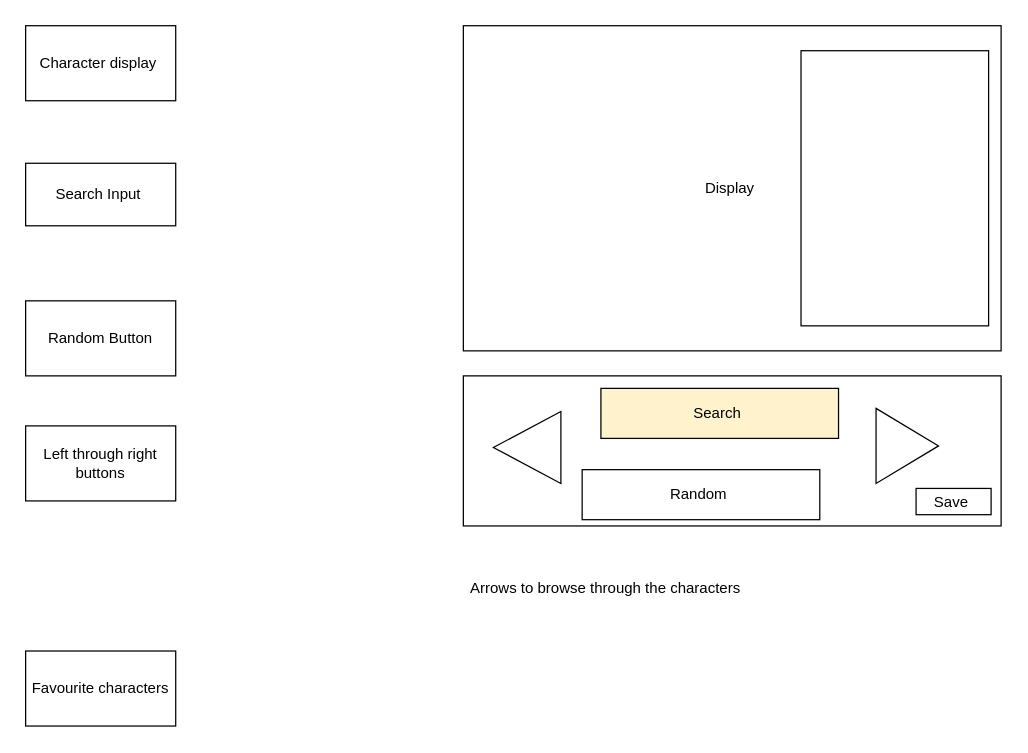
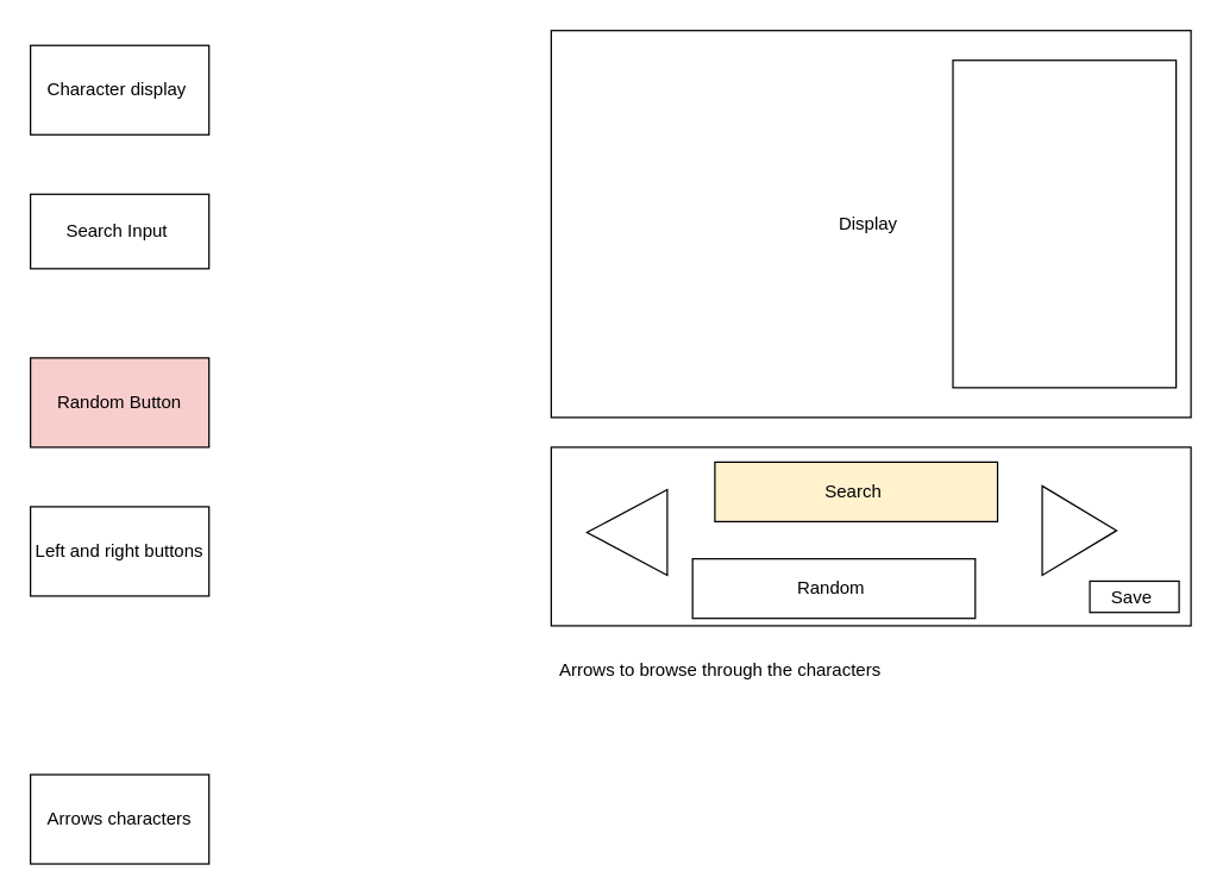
- <mxCell id="3" value="Character display&amp;nbsp;" style="rounded=0;whiteSpace=wrap;html=1;" vertex="1" parent="1"><mxGeometry x="20" y="20" width="120" height="60" as="geometry" /></mxCell>
+ <mxCell id="3" value="Character display&amp;nbsp;" style="rounded=0;whiteSpace=wrap;html=1;" vertex="1" parent="1"><mxGeometry x="20" y="30" width="120" height="60" as="geometry" /></mxCell>
- <mxCell id="5" value="Random Button" style="rounded=0;whiteSpace=wrap;html=1;" vertex="1" parent="1"><mxGeometry x="20" y="240" width="120" height="60" as="geometry" /></mxCell>
+ <mxCell id="5" value="Random Button" style="rounded=0;whiteSpace=wrap;html=1;fillColor=#f8cecc;" vertex="1" parent="1"><mxGeometry x="20" y="240" width="120" height="60" as="geometry" /></mxCell>
- <mxCell id="6" value="Left through right buttons" style="rounded=0;whiteSpace=wrap;html=1;" vertex="1" parent="1"><mxGeometry x="20" y="340" width="120" height="60" as="geometry" /></mxCell>
+ <mxCell id="6" value="Left and right buttons" style="rounded=0;whiteSpace=wrap;html=1;" vertex="1" parent="1"><mxGeometry x="20" y="340" width="120" height="60" as="geometry" /></mxCell>
- <mxCell id="14" value="Arrows to browse through the characters&amp;nbsp;" style="text;html=1;align=center;verticalAlign=middle;resizable=0;points=[];autosize=1;strokeColor=none;fillColor=none;" vertex="1" parent="1"><mxGeometry x="370" y="460" width="230" height="20" as="geometry" /></mxCell>
+ <mxCell id="14" value="Arrows to browse through the characters&amp;nbsp;" style="text;html=1;align=center;verticalAlign=middle;resizable=0;points=[];autosize=1;strokeColor=none;fillColor=none;" vertex="1" parent="1"><mxGeometry x="370" y="440" width="230" height="20" as="geometry" /></mxCell>
- <mxCell id="7" value="Favourite characters" style="rounded=0;whiteSpace=wrap;html=1;" vertex="1" parent="1"><mxGeometry x="20" y="520" width="120" height="60" as="geometry" /></mxCell>
+ <mxCell id="7" value="Arrows characters" style="rounded=0;whiteSpace=wrap;html=1;" vertex="1" parent="1"><mxGeometry x="20" y="520" width="120" height="60" as="geometry" /></mxCell>
